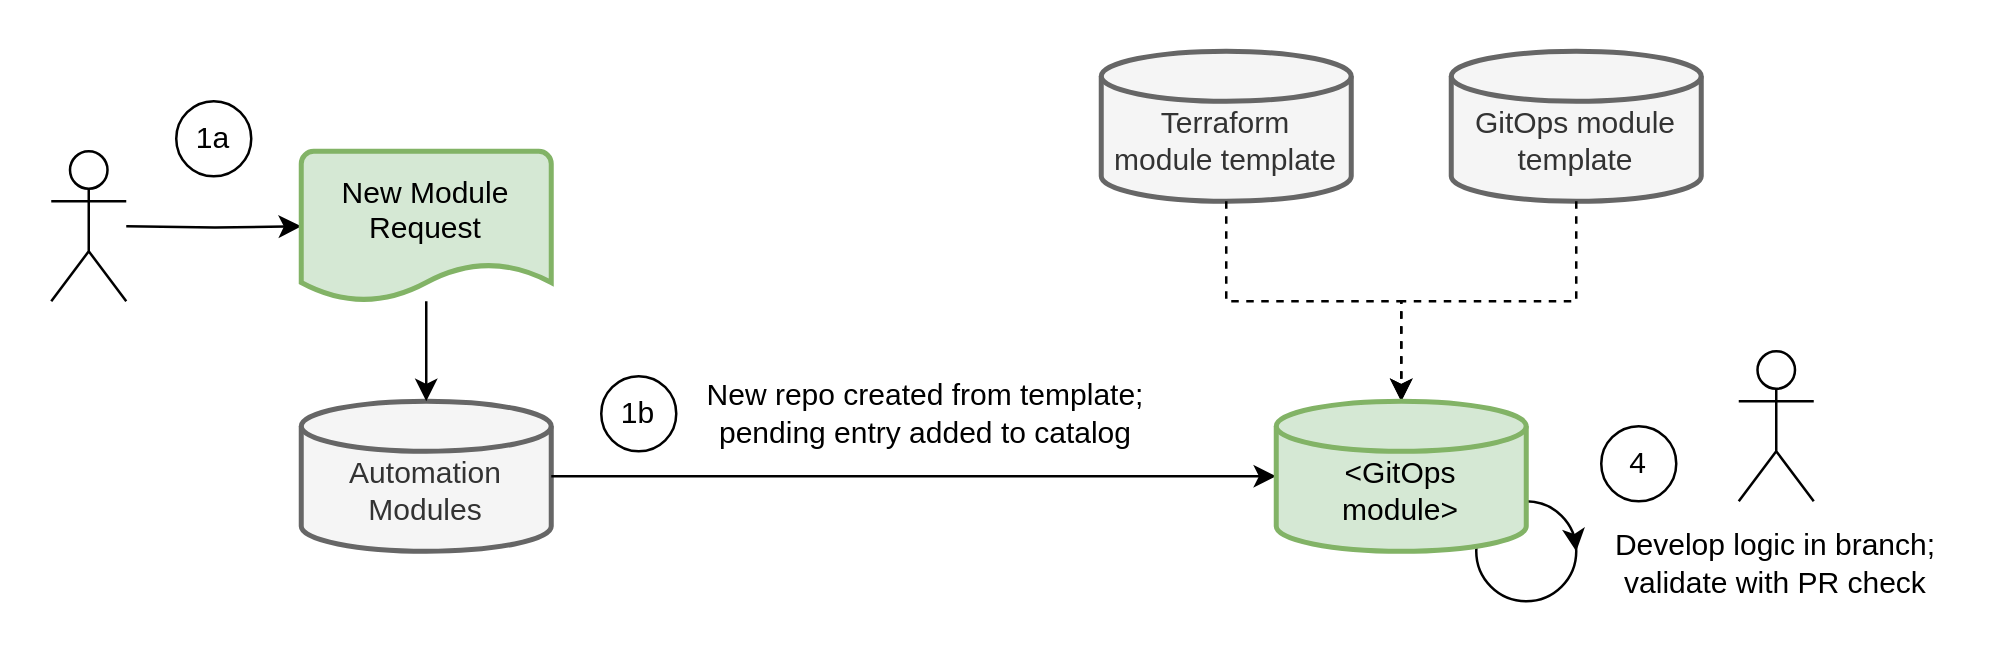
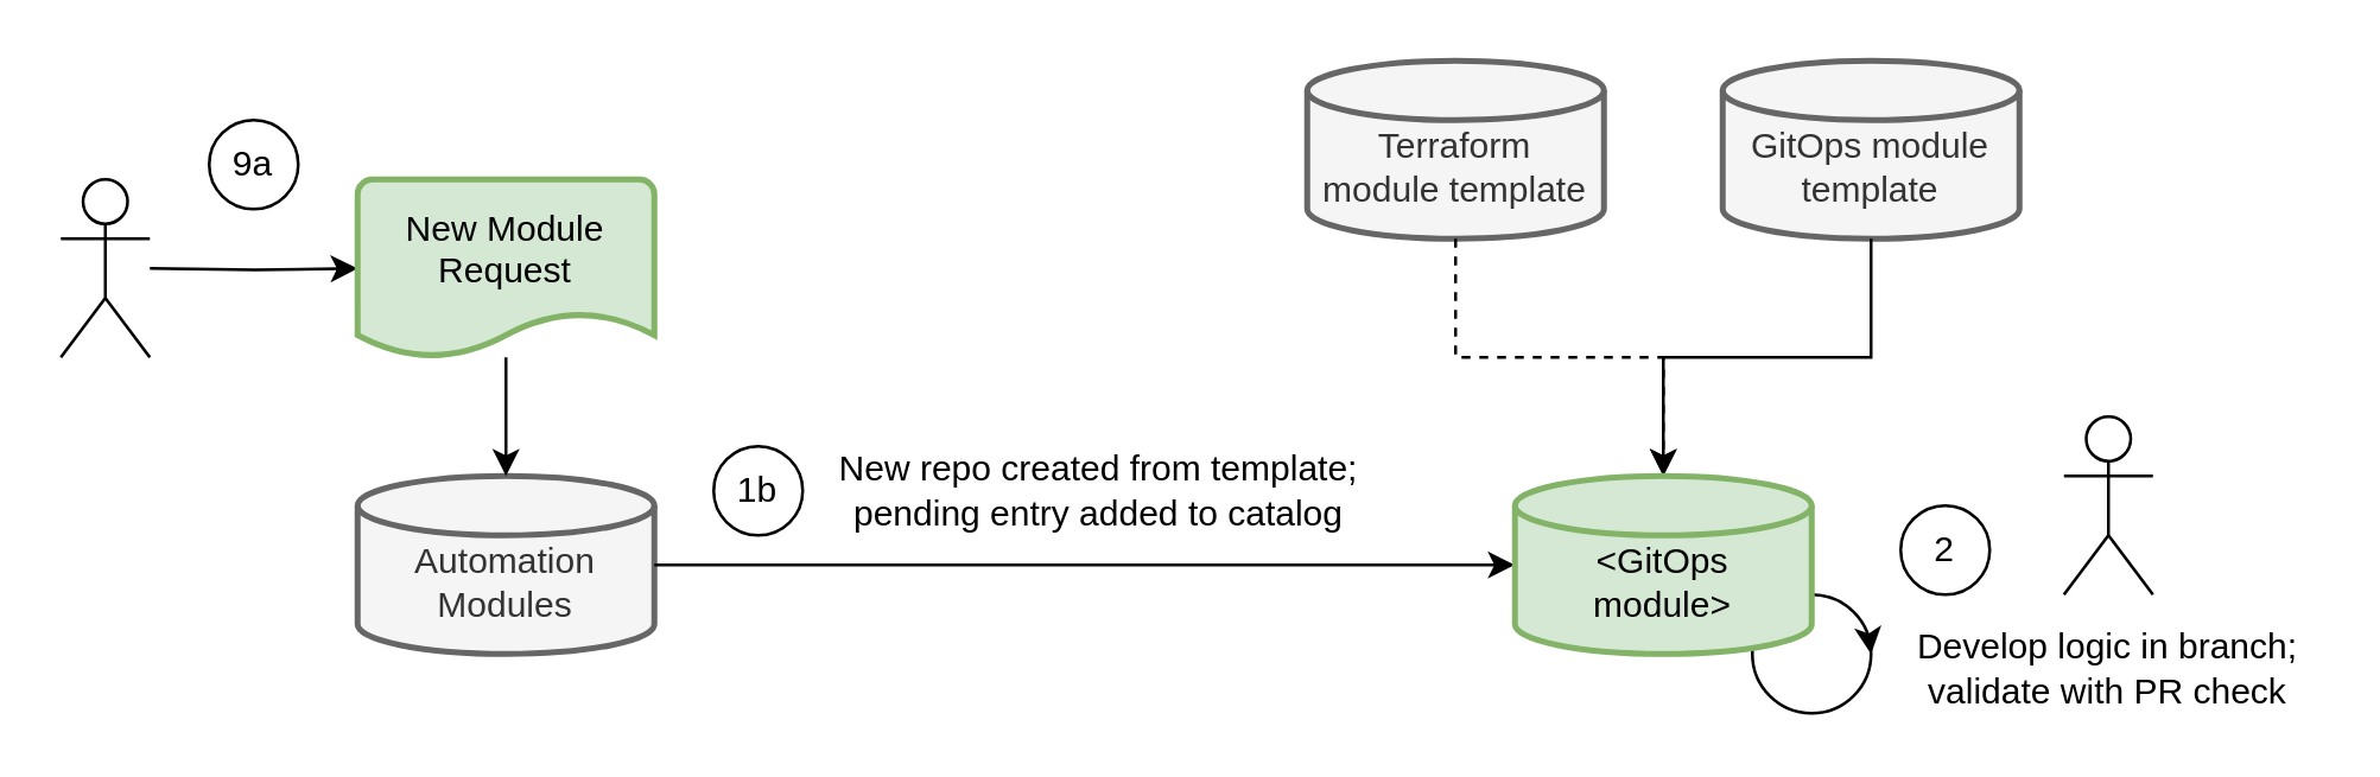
- <mxCell id="16" value="1a" style="ellipse;whiteSpace=wrap;html=1;aspect=fixed;fillColor=default;verticalAlign=middle;" vertex="1" parent="1"><mxGeometry x="70" y="40" width="30" height="30" as="geometry" /></mxCell>
+ <mxCell id="16" value="9a" style="ellipse;whiteSpace=wrap;html=1;aspect=fixed;fillColor=default;verticalAlign=middle;" vertex="1" parent="1"><mxGeometry x="70" y="40" width="30" height="30" as="geometry" /></mxCell>
- <mxCell id="11" value="" style="endArrow=classic;html=1;rounded=0;dashed=1;" edge="1" parent="1" source="8" target="13"><mxGeometry width="50" height="50" relative="1" as="geometry"><mxPoint x="500" y="90" as="sourcePoint" /><mxPoint x="560" y="170" as="targetPoint" /><Array as="points"><mxPoint x="630" y="120" /><mxPoint x="560" y="120" /></Array></mxGeometry></mxCell>
+ <mxCell id="11" value="" style="endArrow=classic;html=1;rounded=0;dashed=0;" edge="1" parent="1" source="8" target="13"><mxGeometry width="50" height="50" relative="1" as="geometry"><mxPoint x="500" y="90" as="sourcePoint" /><mxPoint x="560" y="170" as="targetPoint" /><Array as="points"><mxPoint x="630" y="120" /><mxPoint x="560" y="120" /></Array></mxGeometry></mxCell>
- <mxCell id="18" value="4" style="ellipse;whiteSpace=wrap;html=1;aspect=fixed;fillColor=default;verticalAlign=middle;" vertex="1" parent="1"><mxGeometry x="640" y="170" width="30" height="30" as="geometry" /></mxCell>
+ <mxCell id="18" value="2" style="ellipse;whiteSpace=wrap;html=1;aspect=fixed;fillColor=default;verticalAlign=middle;" vertex="1" parent="1"><mxGeometry x="640" y="170" width="30" height="30" as="geometry" /></mxCell>
